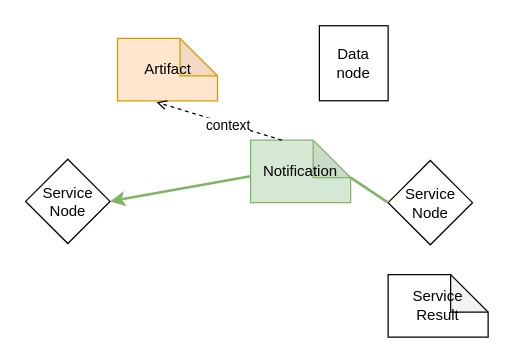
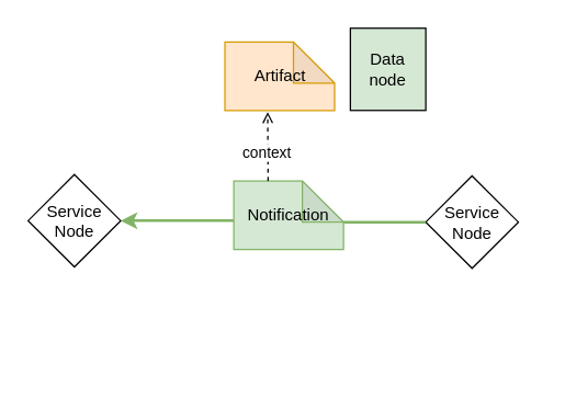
- <mxCell id="8" value="Data node" style="rounded=0;whiteSpace=wrap;html=1;rotation=0;" vertex="1" parent="1"><mxGeometry x="255" y="20" width="55" height="60" as="geometry" /></mxCell>
+ <mxCell id="8" value="Data node" style="rounded=0;whiteSpace=wrap;html=1;rotation=0;fillColor=#d5e8d4;" vertex="1" parent="1"><mxGeometry x="255" y="20" width="55" height="60" as="geometry" /></mxCell>
- <mxCell id="3" value="Artifact" style="shape=note;whiteSpace=wrap;html=1;backgroundOutline=1;darkOpacity=0.05;strokeColor=#d79b00;fillColor=#ffe6cc;" vertex="1" parent="1"><mxGeometry x="93.5" y="30" width="80" height="50" as="geometry" /></mxCell>
+ <mxCell id="3" value="Artifact" style="shape=note;whiteSpace=wrap;html=1;backgroundOutline=1;darkOpacity=0.05;strokeColor=#d79b00;fillColor=#ffe6cc;" vertex="1" parent="1"><mxGeometry x="163.5" y="30" width="80" height="50" as="geometry" /></mxCell>
- <mxCell id="2" value="Notification" style="shape=note;whiteSpace=wrap;html=1;backgroundOutline=1;darkOpacity=0.05;strokeColor=#82b366;fillColor=#d5e8d4;" vertex="1" parent="1"><mxGeometry x="200" y="111.5" width="80" height="50" as="geometry" /></mxCell>
+ <mxCell id="2" value="Notification" style="shape=note;whiteSpace=wrap;html=1;backgroundOutline=1;darkOpacity=0.05;strokeColor=#82b366;fillColor=#d5e8d4;" vertex="1" parent="1"><mxGeometry x="170" y="131.5" width="80" height="50" as="geometry" /></mxCell>
- <mxCell id="11" value="Service&lt;br&gt;Result" style="shape=note;whiteSpace=wrap;html=1;backgroundOutline=1;darkOpacity=0.05;" vertex="1" parent="1"><mxGeometry x="310" y="219" width="80" height="50" as="geometry" /></mxCell>
